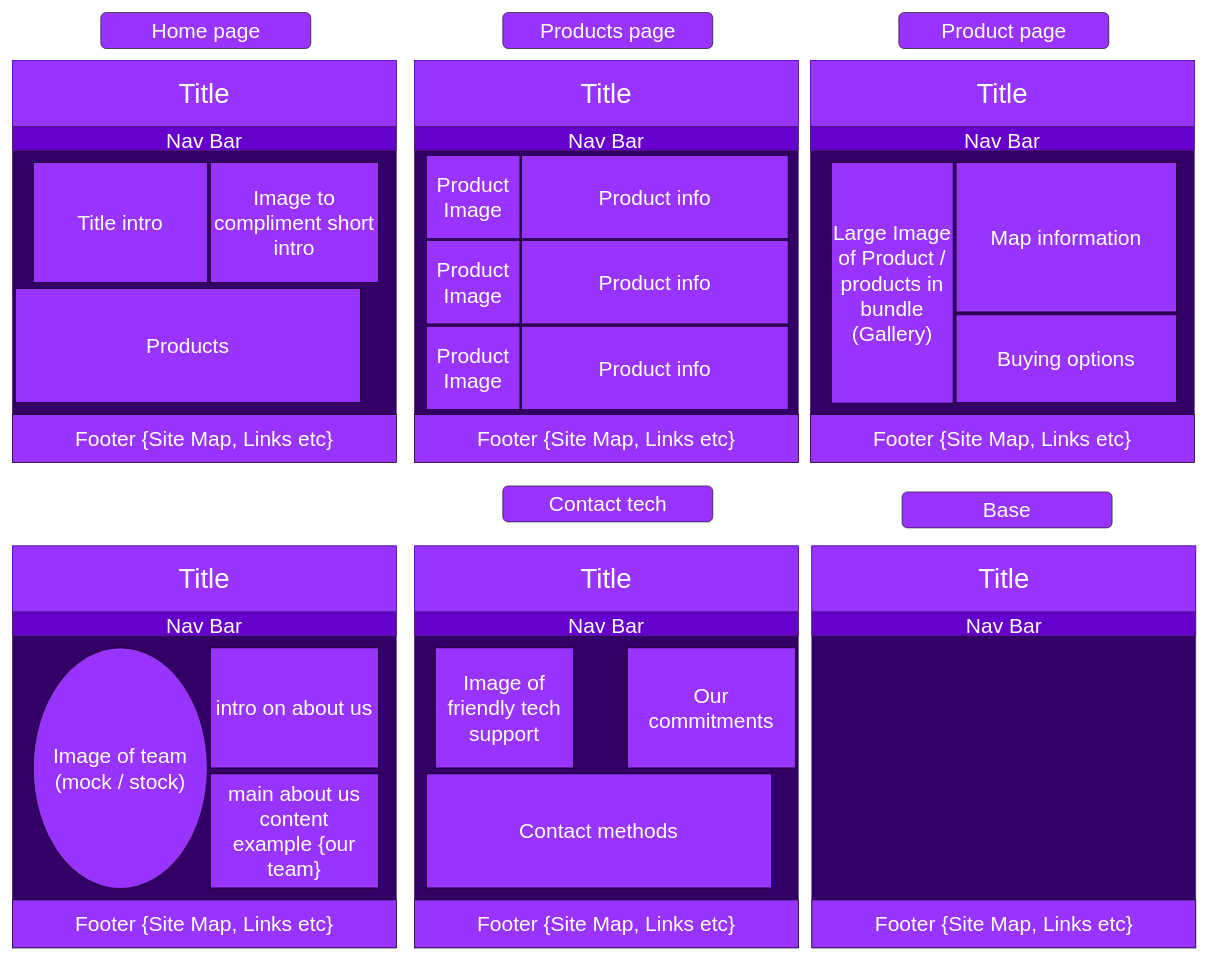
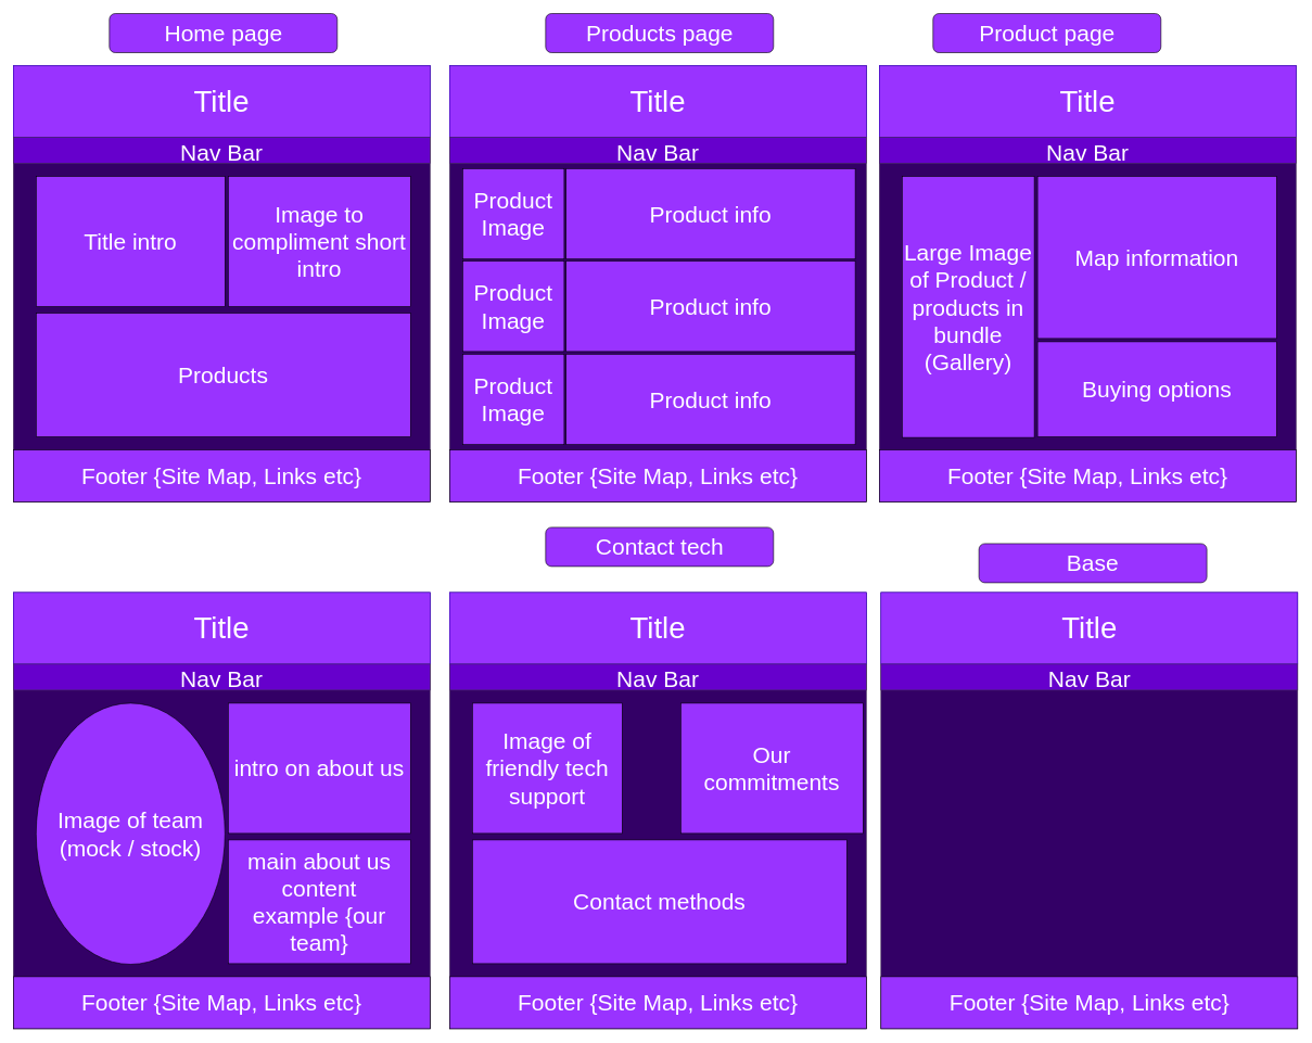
- <mxCell id="37" value="&lt;font color=&quot;#FFFFFF&quot;&gt;Product page&lt;br&gt;&lt;/font&gt;" style="rounded=1;whiteSpace=wrap;html=1;fontSize=35;fillColor=#9933FF;" parent="1" vertex="1"><mxGeometry x="1497.5" y="20" width="350" height="60" as="geometry" /></mxCell>
+ <mxCell id="37" value="&lt;font color=&quot;#FFFFFF&quot;&gt;Product page&lt;br&gt;&lt;/font&gt;" style="rounded=1;whiteSpace=wrap;html=1;fontSize=35;fillColor=#9933FF;" parent="1" vertex="1"><mxGeometry x="1432.5" y="20" width="350" height="60" as="geometry" /></mxCell>
- <mxCell id="8" value="&lt;span style=&quot;background-color: transparent;&quot;&gt;&lt;font color=&quot;#FFFFFF&quot;&gt;Products&lt;/font&gt;&lt;/span&gt;" style="rounded=0;whiteSpace=wrap;html=1;fontSize=35;fillColor=#9933FF;" parent="1" vertex="1"><mxGeometry x="25" y="480" width="575" height="190" as="geometry" /></mxCell>
+ <mxCell id="8" value="&lt;span style=&quot;background-color: transparent;&quot;&gt;&lt;font color=&quot;#FFFFFF&quot;&gt;Products&lt;/font&gt;&lt;/span&gt;" style="rounded=0;whiteSpace=wrap;html=1;fontSize=35;fillColor=#9933FF;" parent="1" vertex="1"><mxGeometry x="55" y="480" width="575" height="190" as="geometry" /></mxCell>
- <mxCell id="48" value="&lt;font color=&quot;#FFFFFF&quot;&gt;Base&lt;/font&gt;" style="rounded=1;whiteSpace=wrap;html=1;fontSize=35;fillColor=#9933FF;" vertex="1" parent="1"><mxGeometry x="1503" y="819" width="350" height="60" as="geometry" /></mxCell>
+ <mxCell id="48" value="&lt;font color=&quot;#FFFFFF&quot;&gt;Base&lt;/font&gt;" style="rounded=1;whiteSpace=wrap;html=1;fontSize=35;fillColor=#9933FF;" vertex="1" parent="1"><mxGeometry x="1503" y="834" width="350" height="60" as="geometry" /></mxCell>
- <mxCell id="34" value="&lt;font color=&quot;#FFFFFF&quot;&gt;Contact methods&lt;br&gt;&lt;/font&gt;" style="rounded=0;whiteSpace=wrap;html=1;fontSize=35;fillColor=#9933FF;" parent="1" vertex="1"><mxGeometry x="710" y="1289" width="575" height="190" as="geometry" /></mxCell>
+ <mxCell id="34" value="&lt;font color=&quot;#FFFFFF&quot;&gt;Contact methods&lt;br&gt;&lt;/font&gt;" style="rounded=0;whiteSpace=wrap;html=1;fontSize=35;fillColor=#9933FF;" parent="1" vertex="1"><mxGeometry x="725" y="1289" width="575" height="190" as="geometry" /></mxCell>
